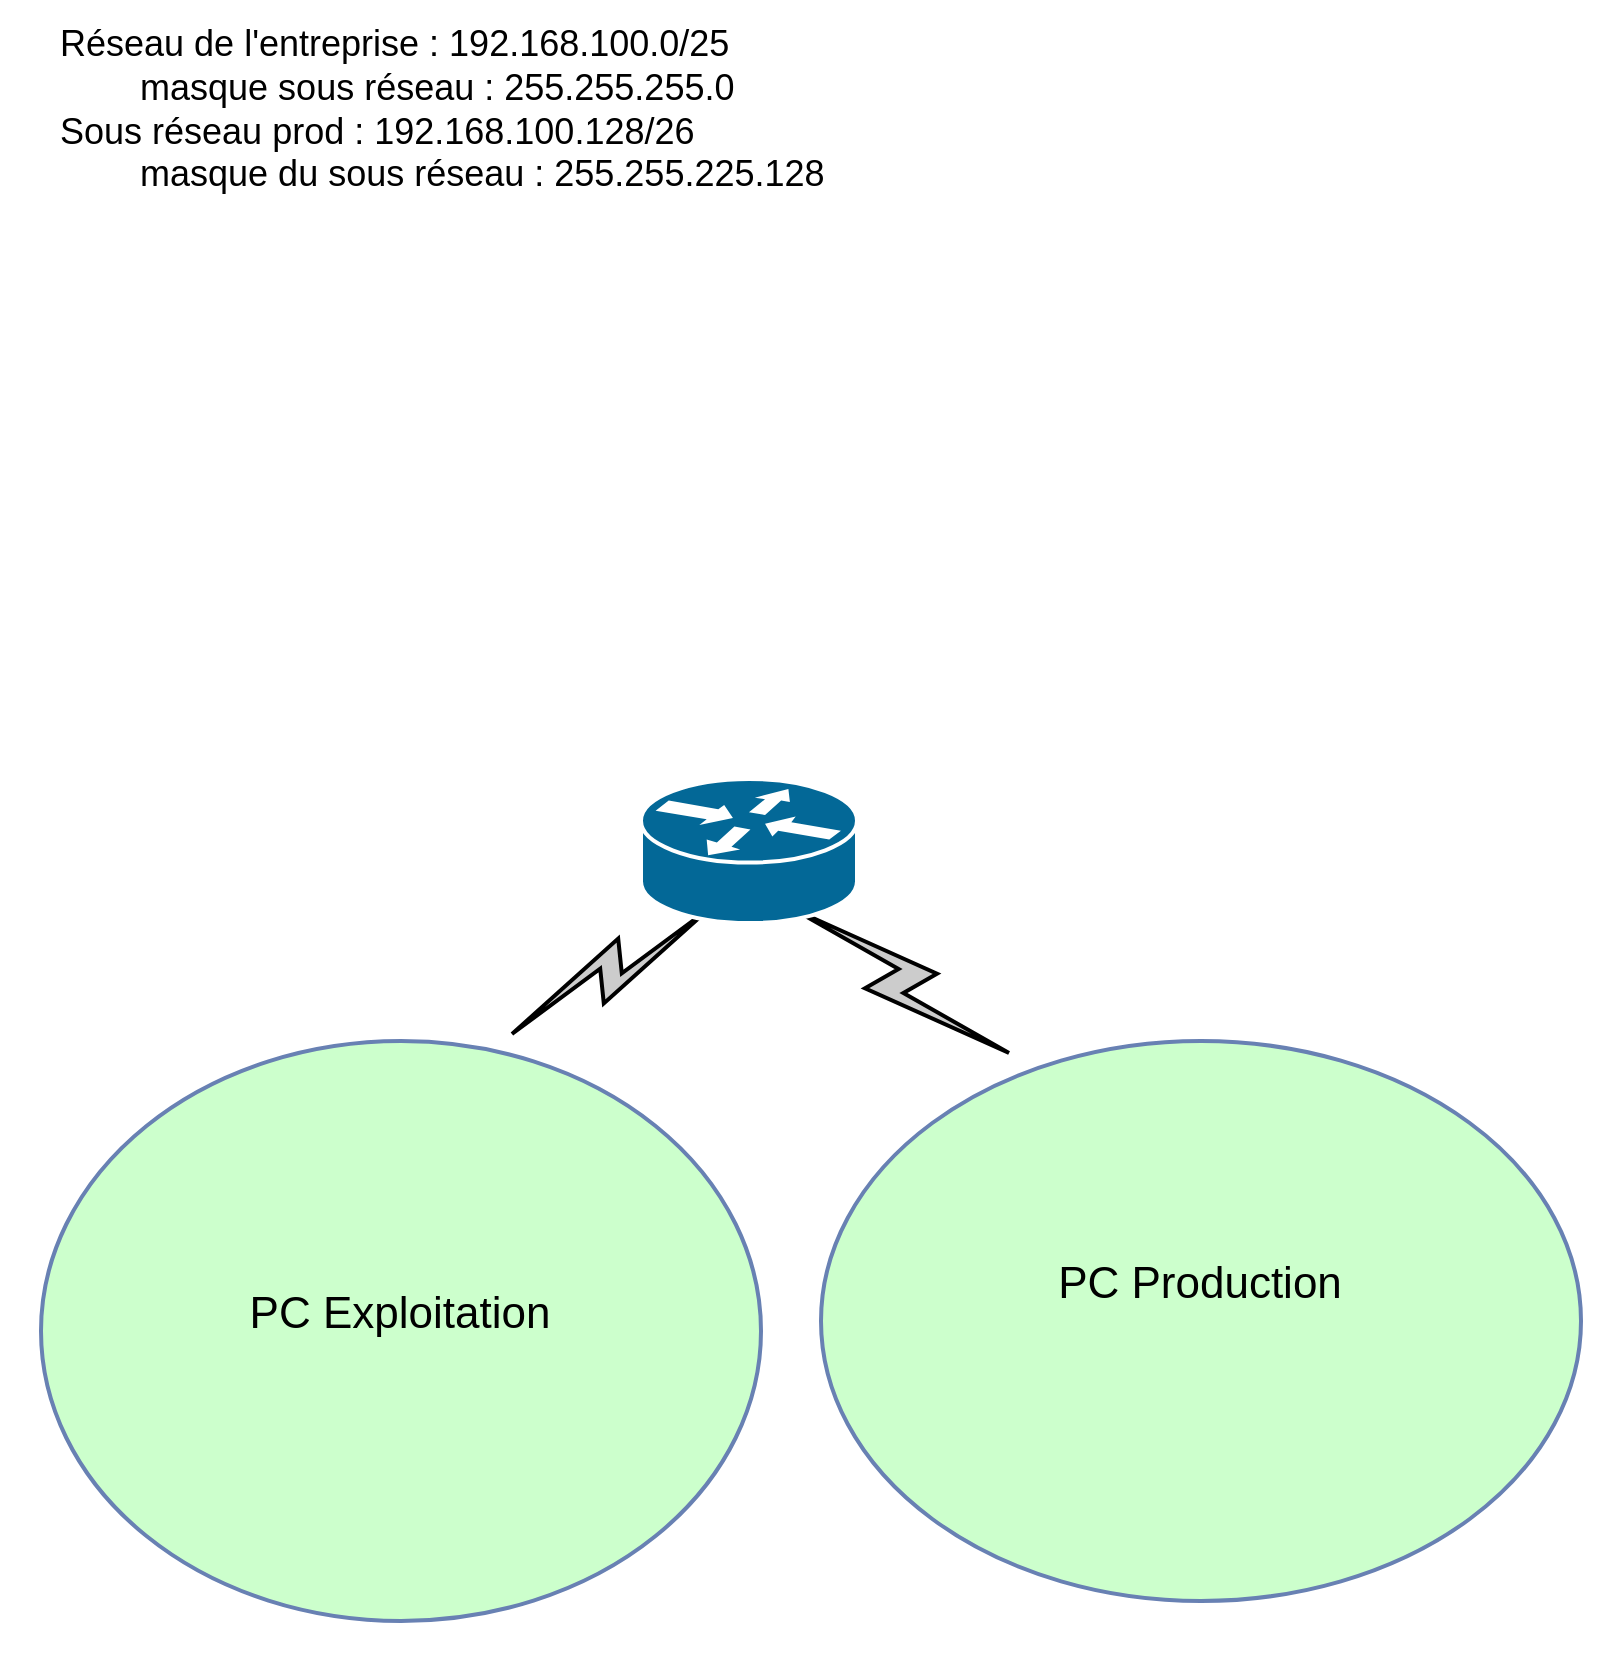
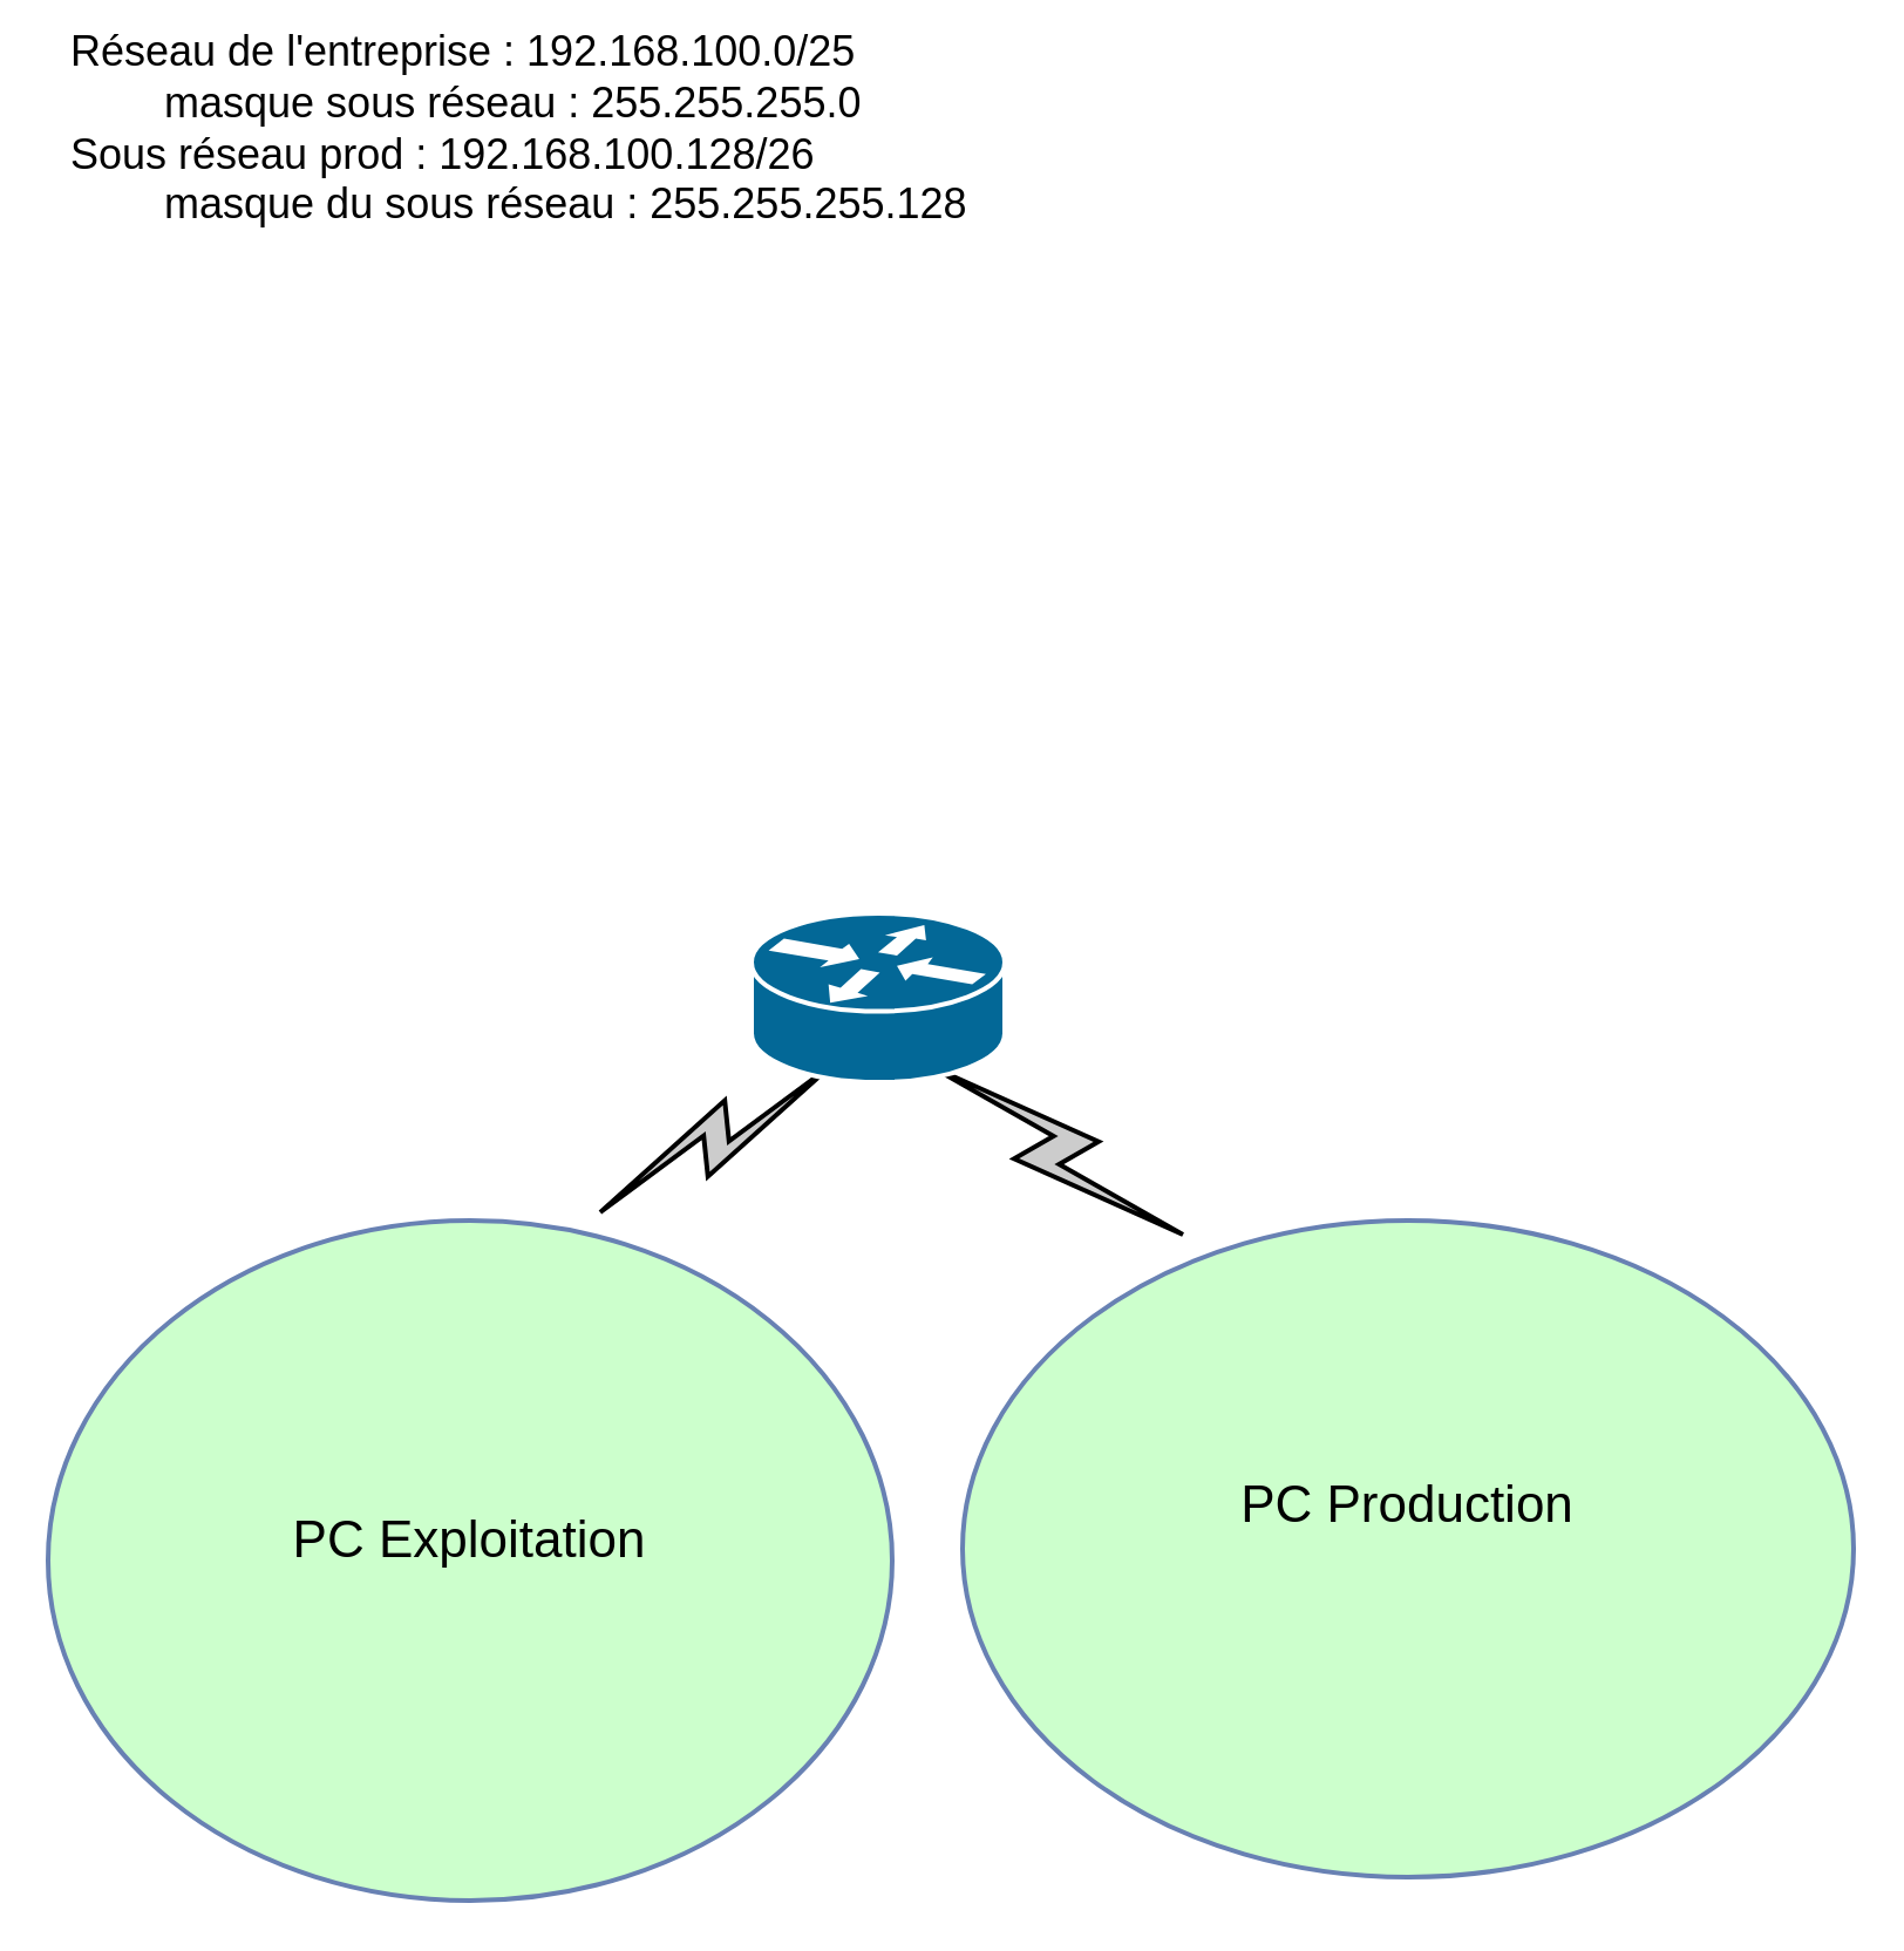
- <mxCell id="7" value="&lt;div align=&quot;left&quot;&gt;&lt;font style=&quot;font-size: 18px;&quot;&gt;Réseau de l'entreprise : 192.168.100.0/25&lt;/font&gt;&lt;/div&gt;&lt;div align=&quot;left&quot;&gt;&lt;font style=&quot;font-size: 18px;&quot;&gt;&lt;span style=&quot;white-space: pre;&quot;&gt;&#09;&lt;/span&gt;masque sous réseau : 255.255.255.0&lt;br&gt;&lt;/font&gt;&lt;/div&gt;&lt;div align=&quot;left&quot;&gt;&lt;font style=&quot;font-size: 18px;&quot;&gt;Sous réseau prod : 192.168.100.128/26&lt;/font&gt;&lt;/div&gt;&lt;div align=&quot;left&quot;&gt;&lt;font style=&quot;font-size: 18px;&quot;&gt;&lt;span style=&quot;white-space: pre;&quot;&gt;&#09;&lt;/span&gt;masque du sous réseau : 255.255.225.128&lt;br&gt;&lt;/font&gt;&lt;/div&gt;" style="text;strokeColor=none;align=left;fillColor=none;html=1;verticalAlign=middle;whiteSpace=wrap;rounded=0;" vertex="1" parent="1"><mxGeometry x="28" y="20" width="660" height="70" as="geometry" /></mxCell>
+ <mxCell id="7" value="&lt;div align=&quot;left&quot;&gt;&lt;font style=&quot;font-size: 18px;&quot;&gt;Réseau de l'entreprise : 192.168.100.0/25&lt;/font&gt;&lt;/div&gt;&lt;div align=&quot;left&quot;&gt;&lt;font style=&quot;font-size: 18px;&quot;&gt;&lt;span style=&quot;white-space: pre;&quot;&gt;&#09;&lt;/span&gt;masque sous réseau : 255.255.255.0&lt;br&gt;&lt;/font&gt;&lt;/div&gt;&lt;div align=&quot;left&quot;&gt;&lt;font style=&quot;font-size: 18px;&quot;&gt;Sous réseau prod : 192.168.100.128/26&lt;/font&gt;&lt;/div&gt;&lt;div align=&quot;left&quot;&gt;&lt;font style=&quot;font-size: 18px;&quot;&gt;&lt;span style=&quot;white-space: pre;&quot;&gt;&#09;&lt;/span&gt;masque du sous réseau : 255.255.255.128&lt;br&gt;&lt;/font&gt;&lt;/div&gt;" style="text;strokeColor=none;align=left;fillColor=none;html=1;verticalAlign=middle;whiteSpace=wrap;rounded=0;" vertex="1" parent="1"><mxGeometry x="28" y="20" width="660" height="70" as="geometry" /></mxCell>
